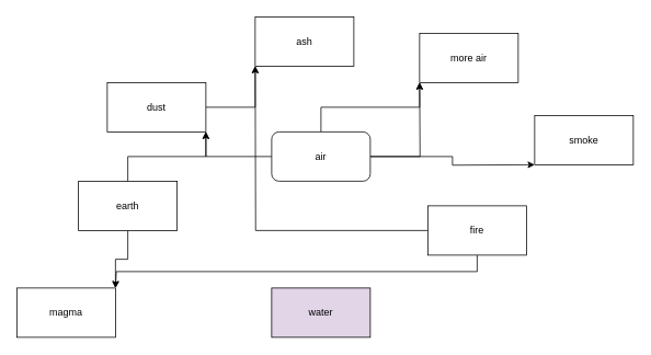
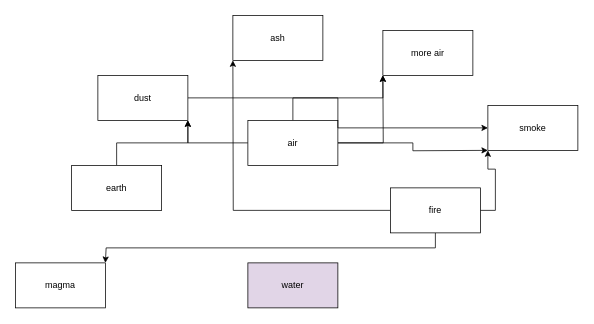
- <mxCell id="15" style="edgeStyle=orthogonalEdgeStyle;rounded=0;orthogonalLoop=1;jettySize=auto;html=1;entryX=0;entryY=1;entryDx=0;entryDy=0;" edge="1" parent="1" source="16" target="20"><mxGeometry relative="1" as="geometry" /></mxCell>
+ <mxCell id="15" style="edgeStyle=orthogonalEdgeStyle;rounded=0;orthogonalLoop=1;jettySize=auto;html=1;" edge="1" parent="1" source="16" target="18"><mxGeometry relative="1" as="geometry" /></mxCell>
- <mxCell id="6" value="air" style="whiteSpace=wrap;html=1;rounded=1;" vertex="1" parent="1"><mxGeometry x="330" y="160" width="120" height="60" as="geometry" /></mxCell>
+ <mxCell id="6" value="air" style="rounded=0;whiteSpace=wrap;html=1;" vertex="1" parent="1"><mxGeometry x="330" y="160" width="120" height="60" as="geometry" /></mxCell>
+ <mxCell id="10" style="edgeStyle=orthogonalEdgeStyle;rounded=0;orthogonalLoop=1;jettySize=auto;html=1;entryX=0;entryY=1;entryDx=0;entryDy=0;" edge="1" parent="1" source="13" target="18"><mxGeometry relative="1" as="geometry" /></mxCell>
- <mxCell id="8" style="edgeStyle=orthogonalEdgeStyle;rounded=0;orthogonalLoop=1;jettySize=auto;html=1;entryX=1;entryY=0;entryDx=0;entryDy=0;" edge="1" parent="1" source="9" target="19"><mxGeometry relative="1" as="geometry" /></mxCell>
